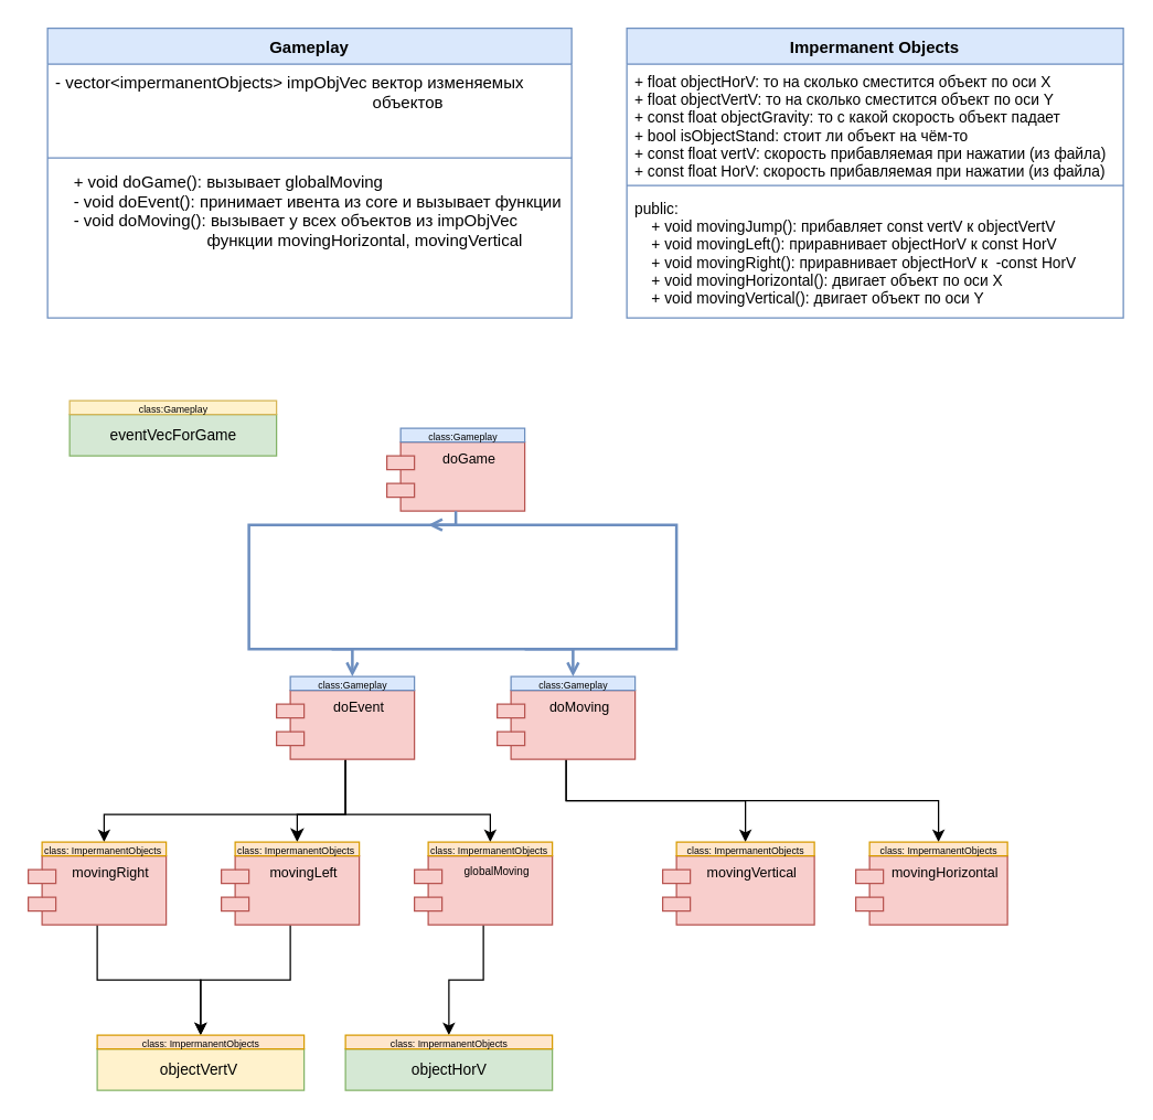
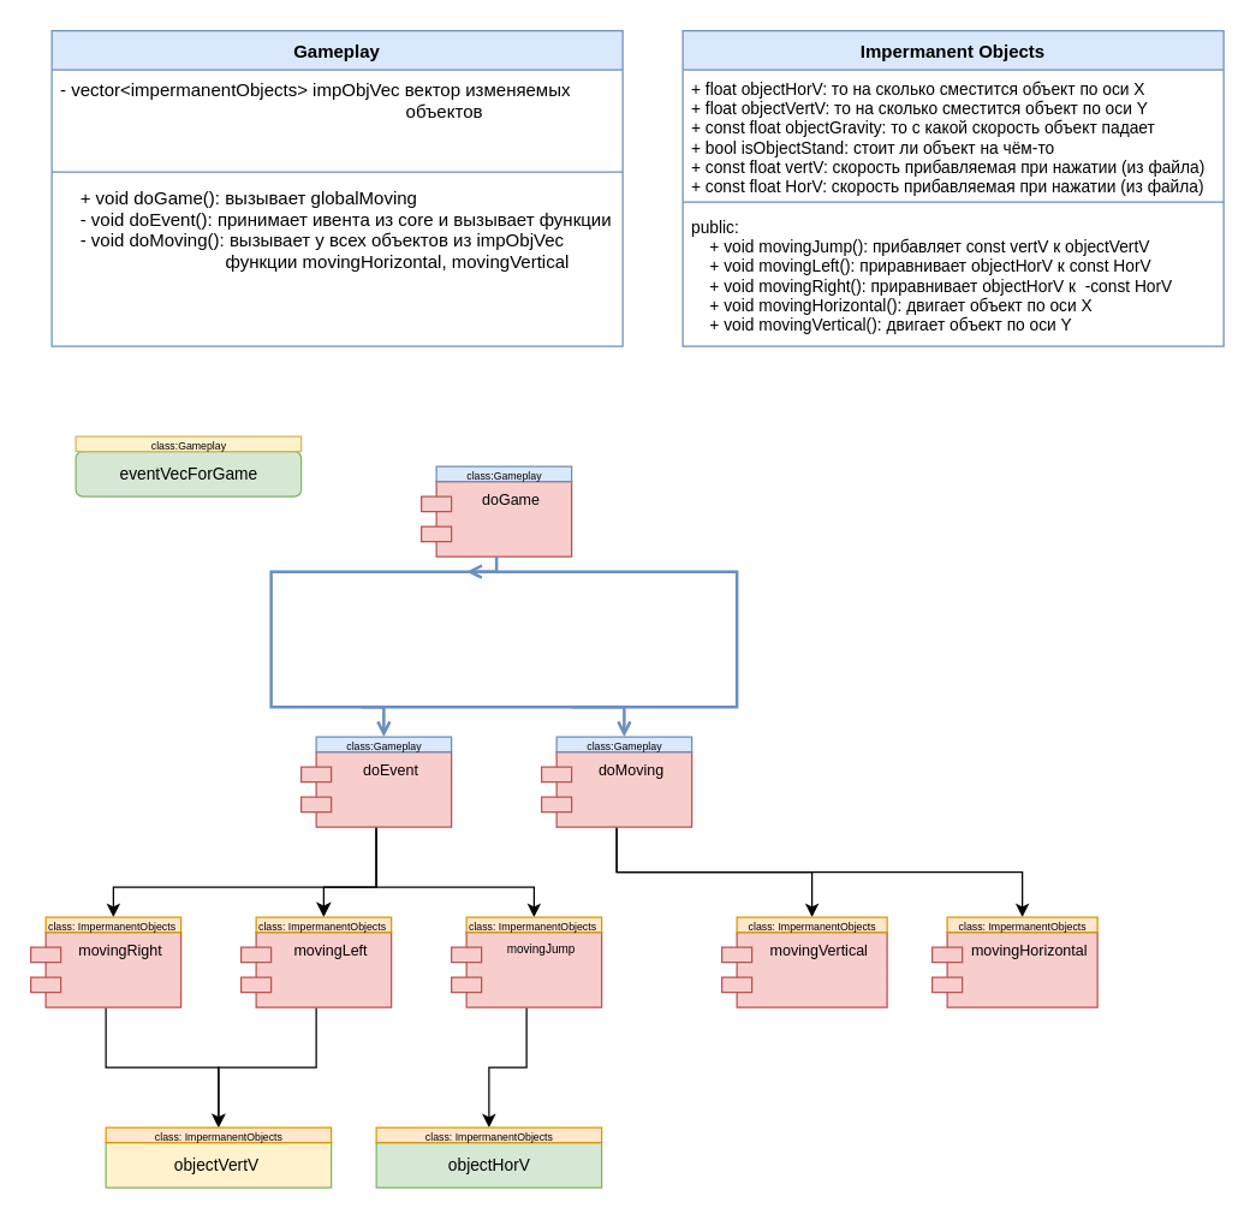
- <mxCell id="21" value="eventVecForGame" style="html=1;fillColor=#d5e8d4;strokeColor=#82b366;fontSize=11;" vertex="1" parent="1"><mxGeometry x="50" y="300" width="150" height="30" as="geometry" /></mxCell>
+ <mxCell id="21" value="eventVecForGame" style="html=1;fillColor=#d5e8d4;strokeColor=#82b366;fontSize=11;rounded=1;" vertex="1" parent="1"><mxGeometry x="50" y="300" width="150" height="30" as="geometry" /></mxCell>
- <mxCell id="27" value="globalMoving" style="shape=module;align=left;spacingLeft=20;align=center;verticalAlign=top;fillColor=#f8cecc;strokeColor=#b85450;fontSize=8;" vertex="1" parent="1"><mxGeometry x="300" y="620" width="100" height="50" as="geometry" /></mxCell>
+ <mxCell id="27" value="movingJump" style="shape=module;align=left;spacingLeft=20;align=center;verticalAlign=top;fillColor=#f8cecc;strokeColor=#b85450;fontSize=8;" vertex="1" parent="1"><mxGeometry x="300" y="620" width="100" height="50" as="geometry" /></mxCell>
